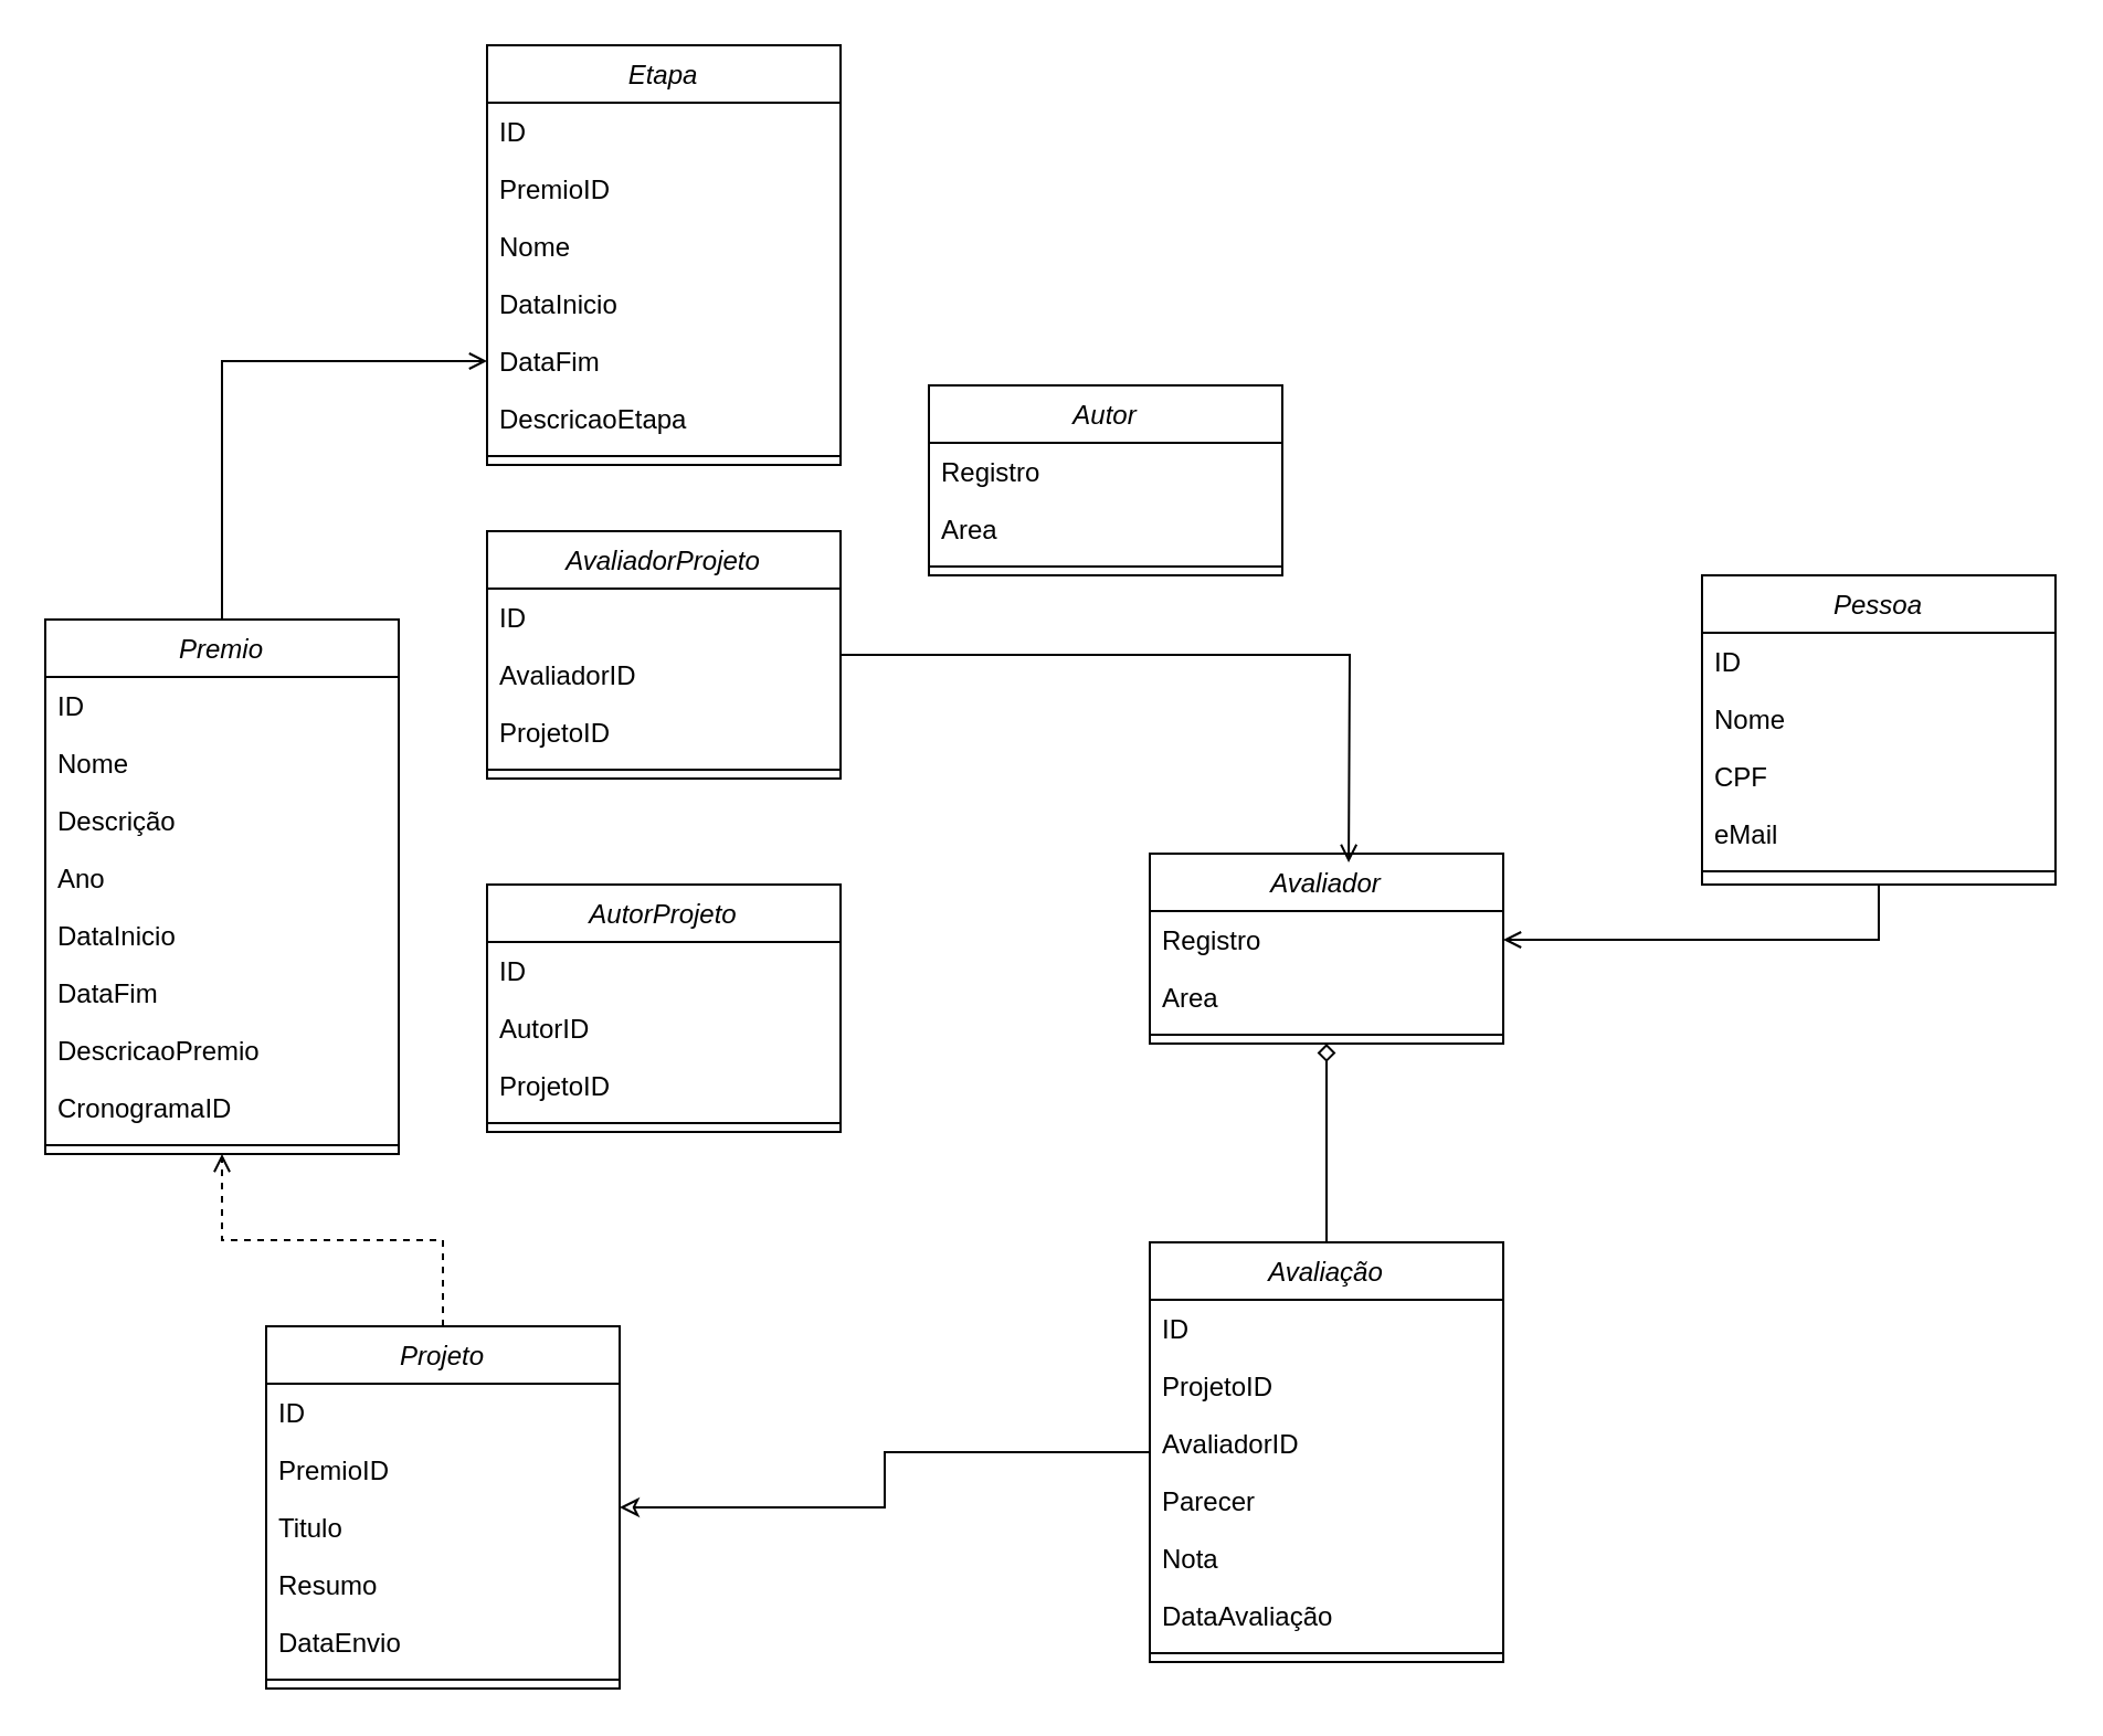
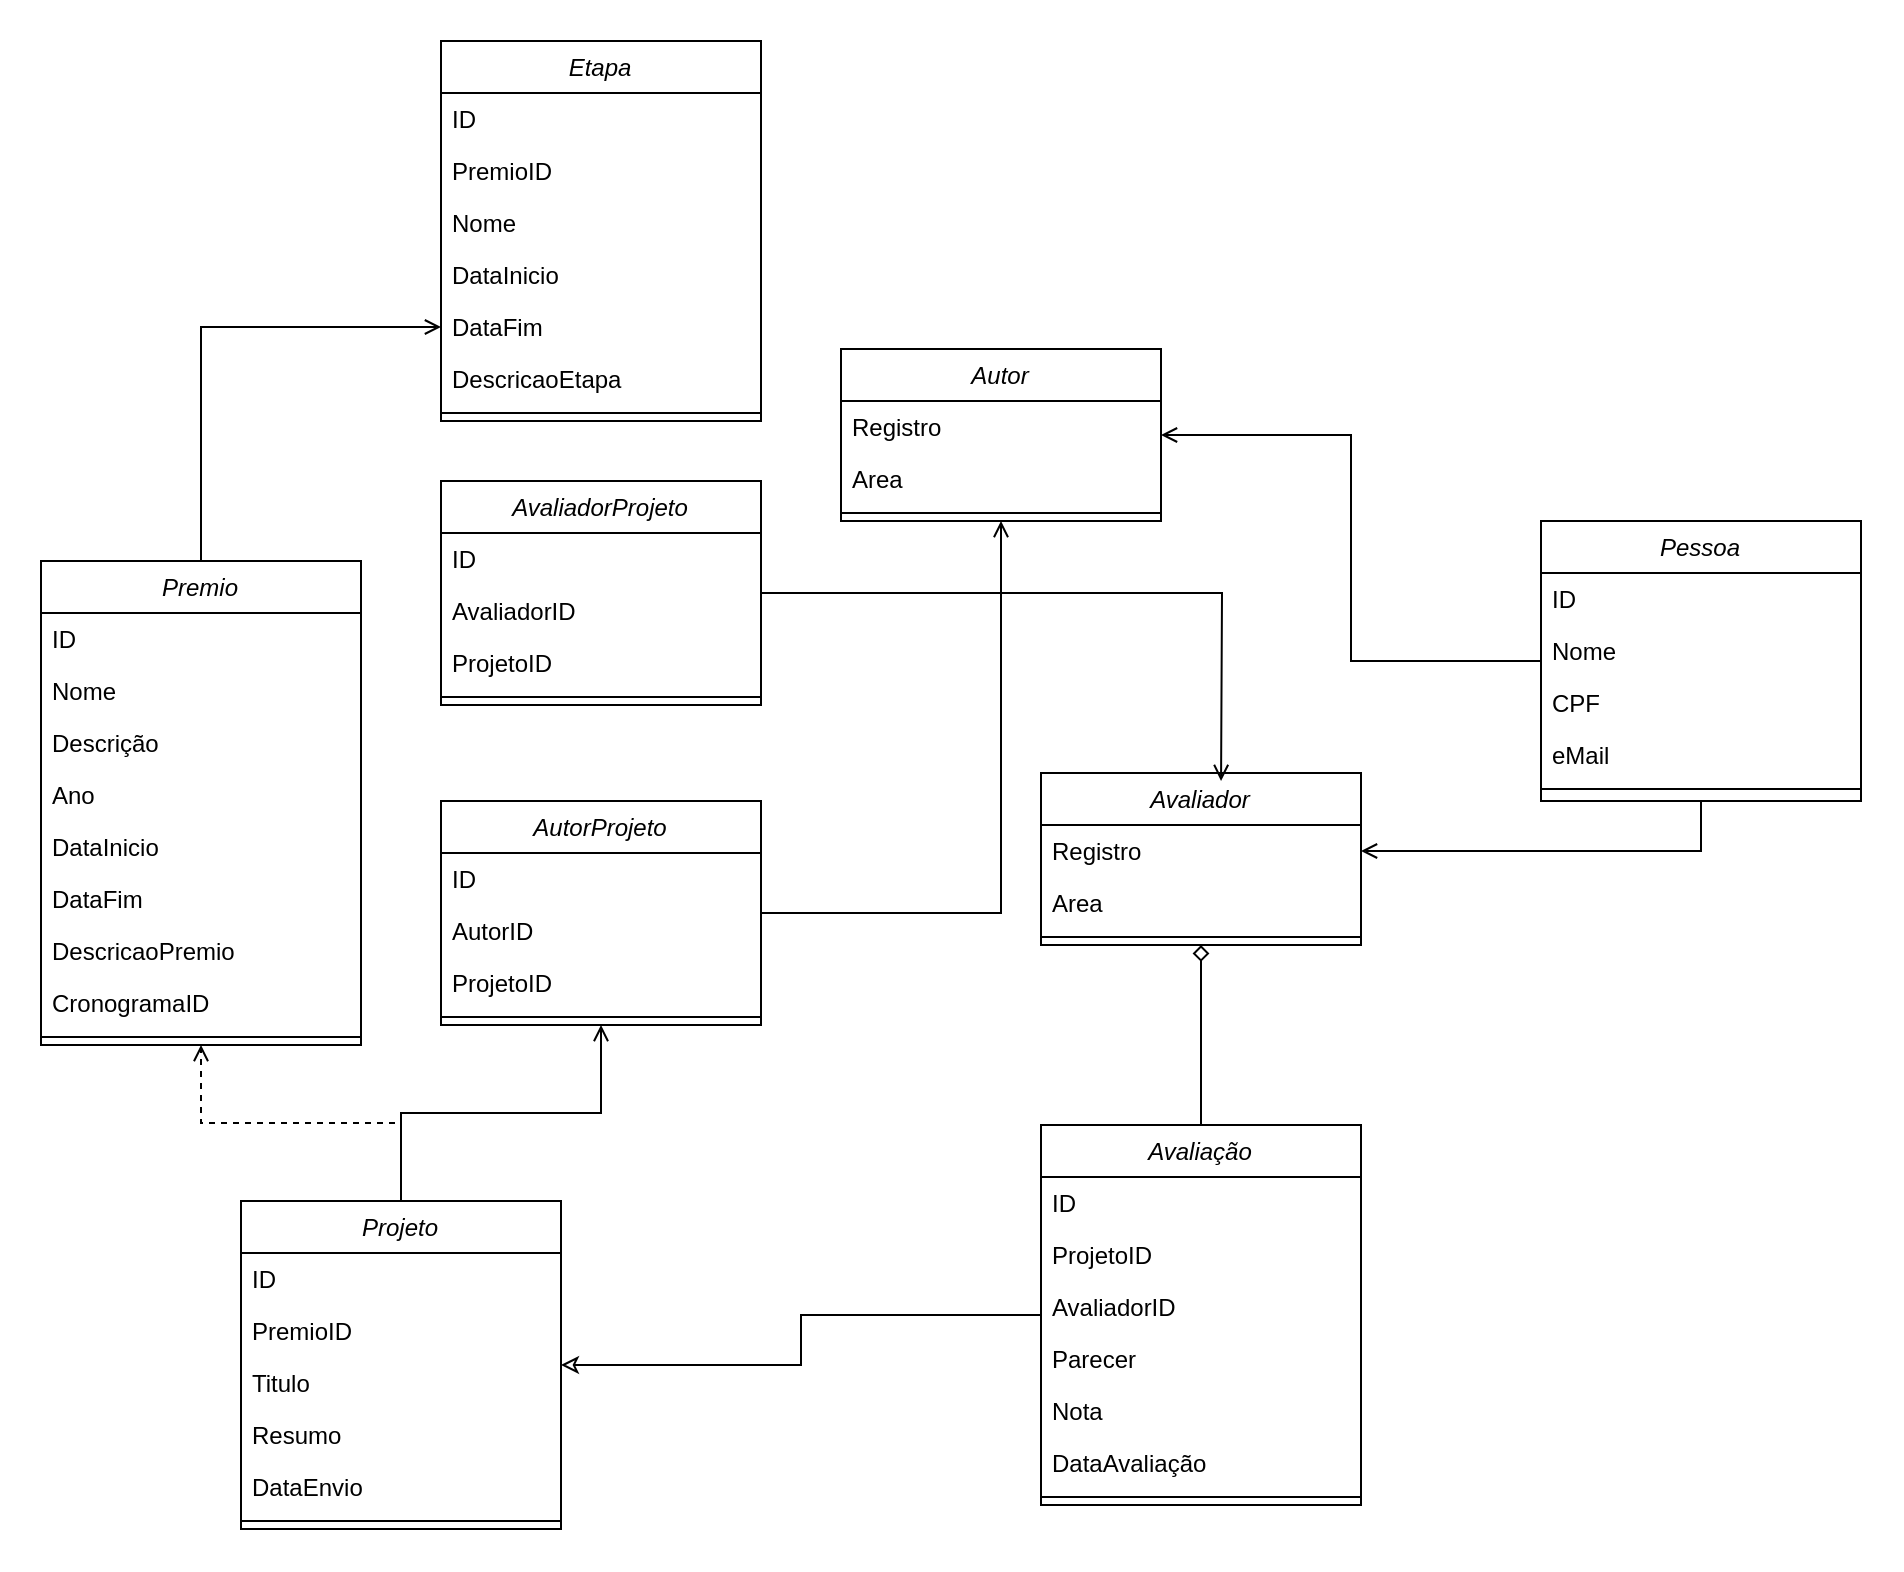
+ <mxCell id="21" style="edgeStyle=orthogonalEdgeStyle;rounded=0;orthogonalLoop=1;jettySize=auto;html=1;endArrow=open;endFill=0;" parent="1" source="23" target="29" edge="1"><mxGeometry relative="1" as="geometry" /></mxCell>
+ <mxCell id="52" style="edgeStyle=orthogonalEdgeStyle;rounded=0;orthogonalLoop=1;jettySize=auto;html=1;endArrow=open;endFill=0;" parent="1" source="53" target="29" edge="1"><mxGeometry relative="1" as="geometry" /></mxCell>
+ <mxCell id="44" style="edgeStyle=orthogonalEdgeStyle;rounded=0;orthogonalLoop=1;jettySize=auto;html=1;endArrow=open;endFill=0;" parent="1" source="45" target="53" edge="1"><mxGeometry relative="1" as="geometry" /></mxCell>
